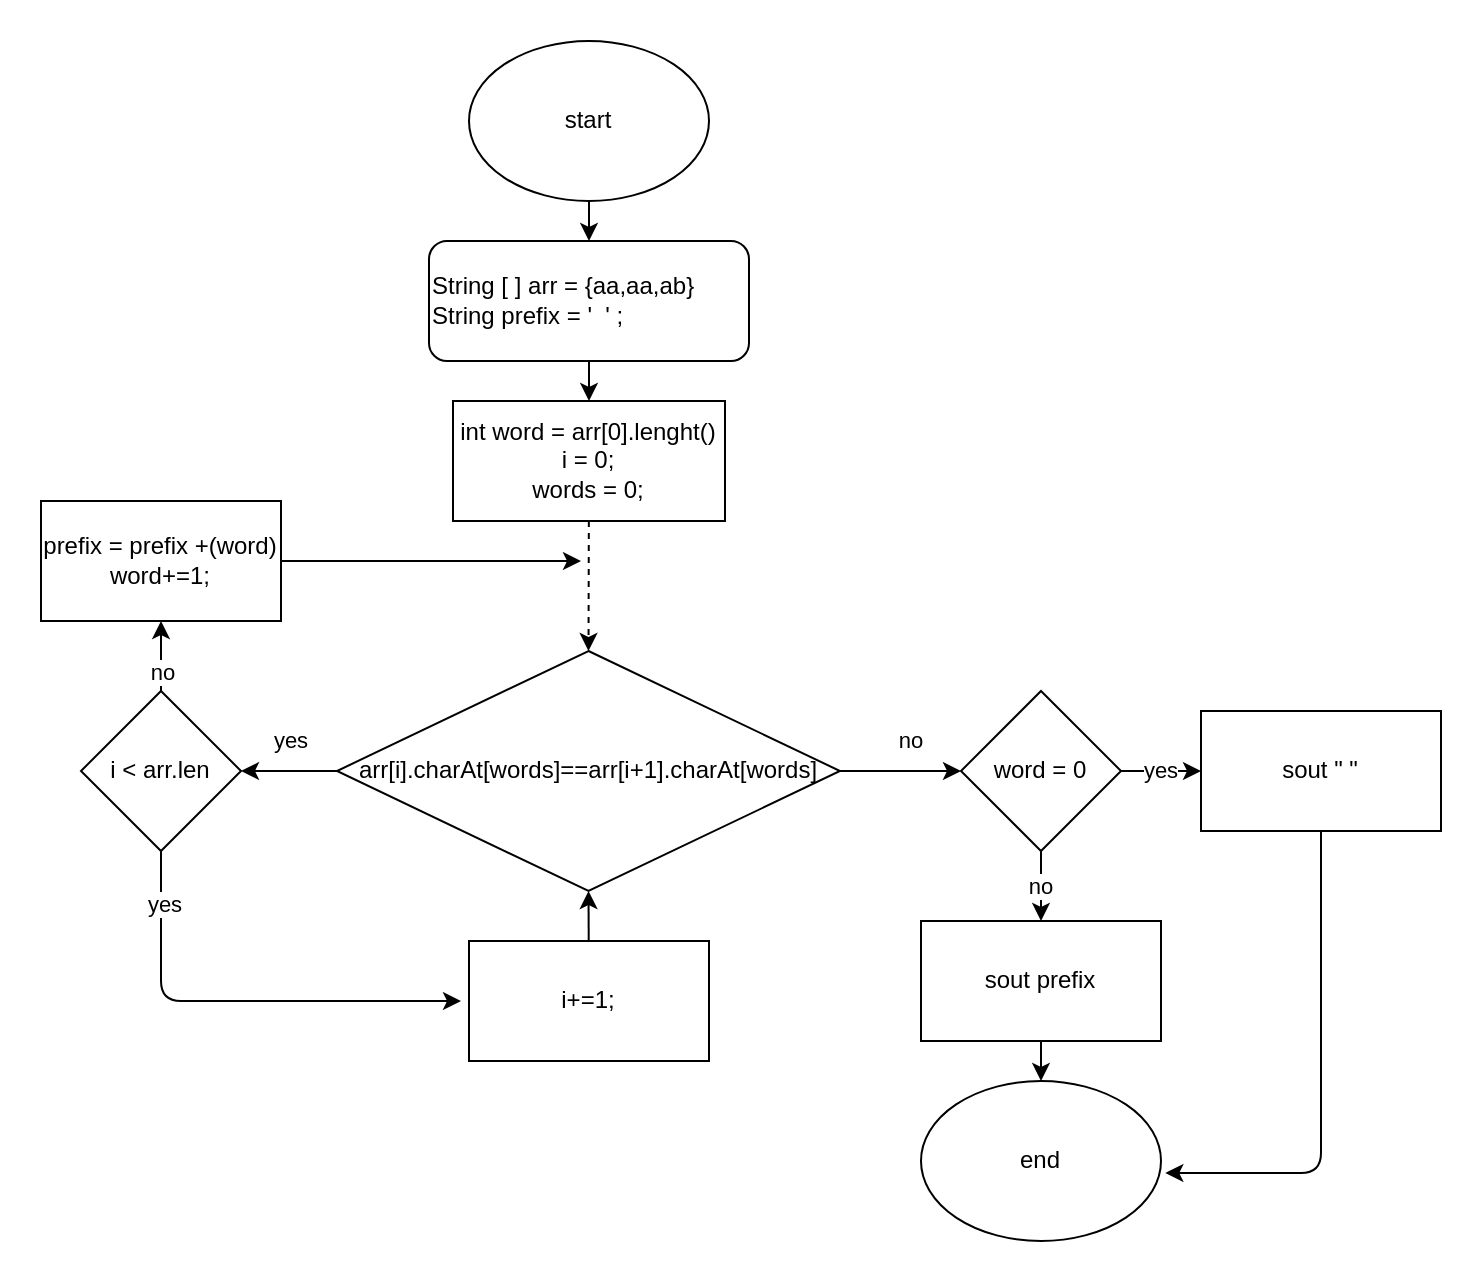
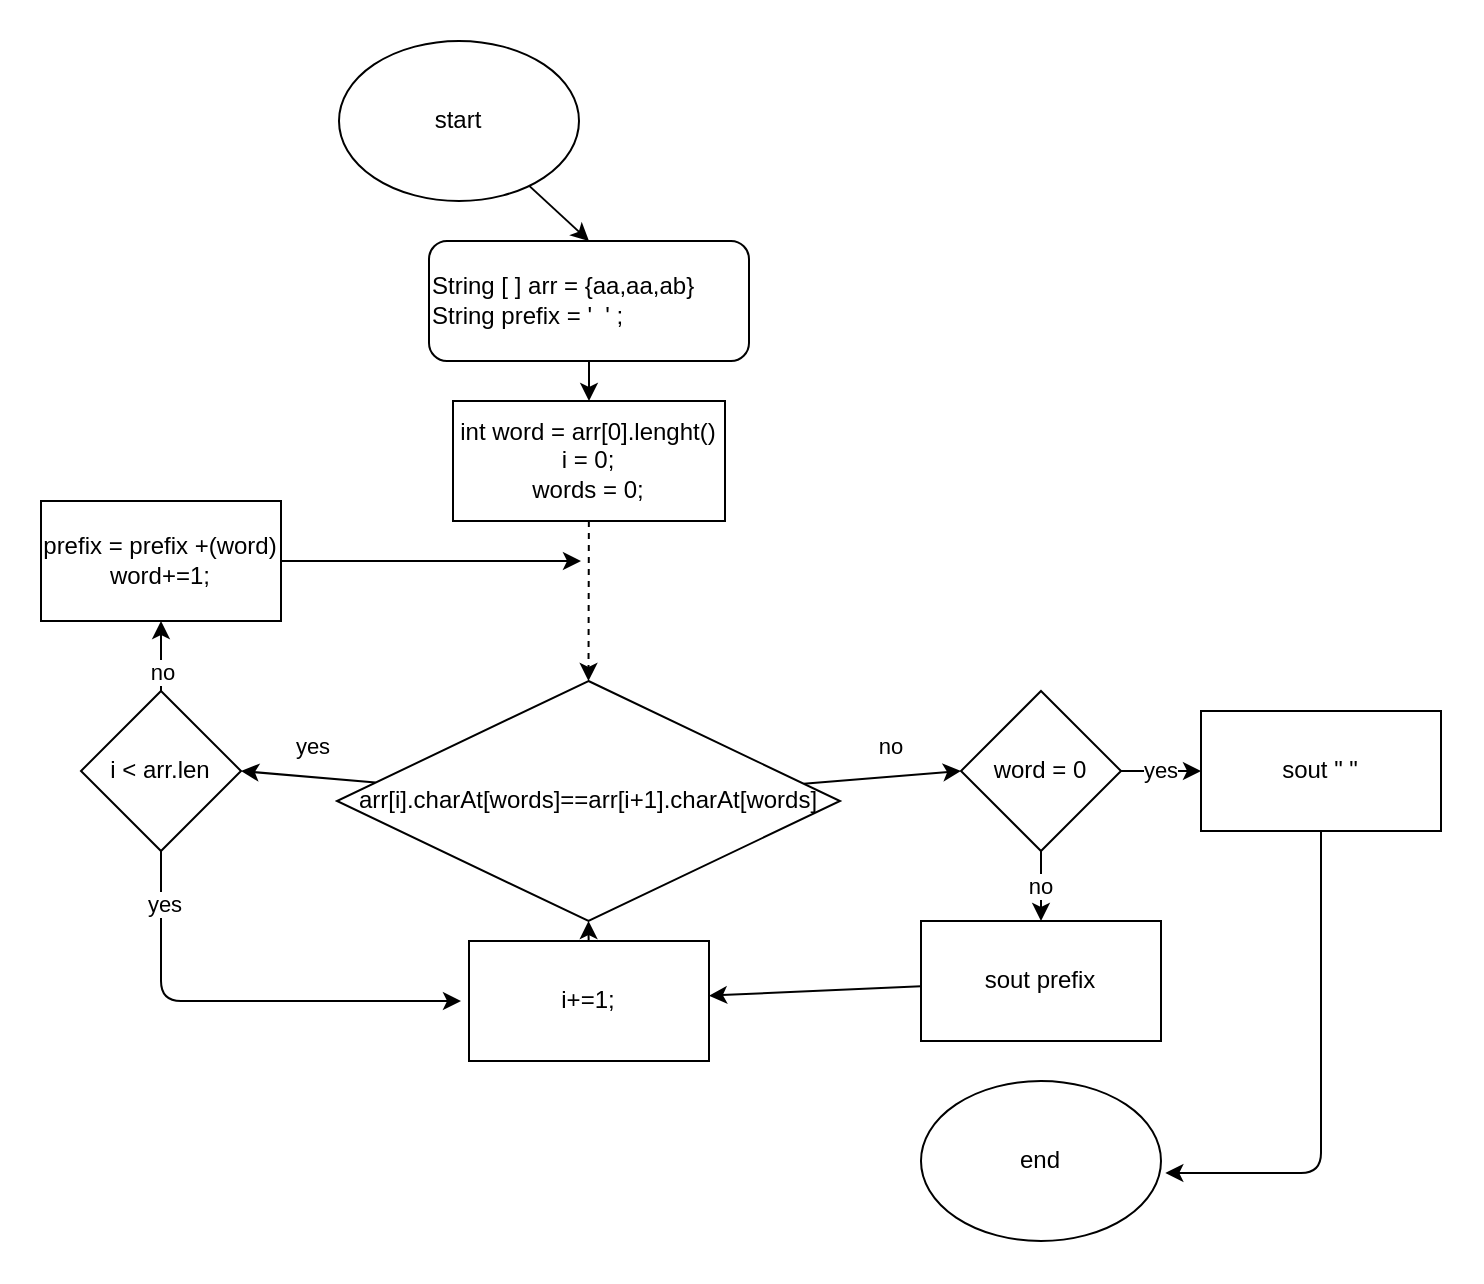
- <mxCell id="7" value="start" style="ellipse;whiteSpace=wrap;html=1;" vertex="1" parent="1"><mxGeometry x="234" y="20" width="120" height="80" as="geometry" /></mxCell>
+ <mxCell id="7" value="start" style="ellipse;whiteSpace=wrap;html=1;" vertex="1" parent="1"><mxGeometry x="169" y="20" width="120" height="80" as="geometry" /></mxCell>
- <mxCell id="10" value="arr[i].charAt[words]==arr[i+1].charAt[words]" style="rhombus;whiteSpace=wrap;html=1;" vertex="1" parent="1"><mxGeometry x="168" y="325" width="251.5" height="120" as="geometry" /></mxCell>
+ <mxCell id="10" value="arr[i].charAt[words]==arr[i+1].charAt[words]" style="rhombus;whiteSpace=wrap;html=1;" vertex="1" parent="1"><mxGeometry x="168" y="340" width="251.5" height="120" as="geometry" /></mxCell>
- <mxCell id="26" style="edgeStyle=none;html=1;" edge="1" parent="1" source="27" target="25"><mxGeometry relative="1" as="geometry" /></mxCell>
+ <mxCell id="26" style="edgeStyle=none;html=1;" edge="1" parent="1" source="27" target="12"><mxGeometry relative="1" as="geometry" /></mxCell>
